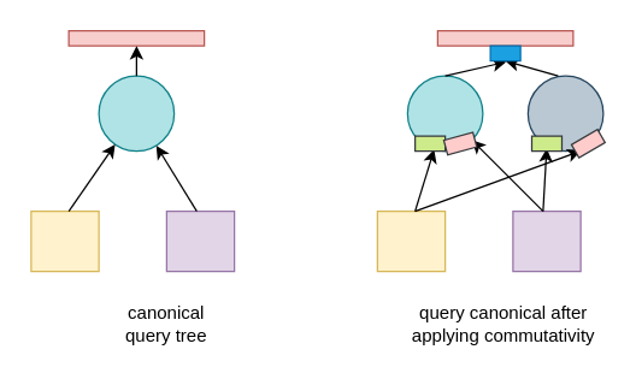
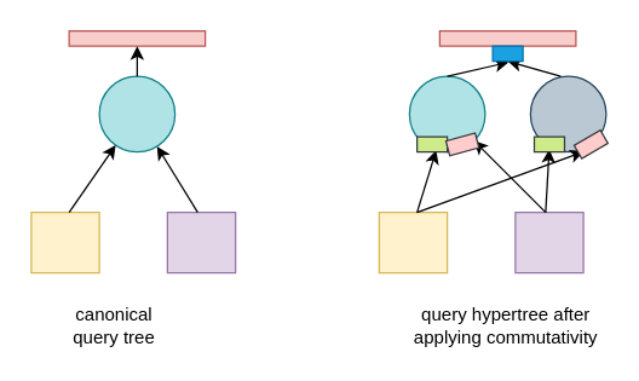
- <mxCell id="26" value="canonical query tree" style="text;html=1;align=center;verticalAlign=middle;whiteSpace=wrap;rounded=0;" vertex="1" parent="1"><mxGeometry x="80" y="200" width="60" height="30" as="geometry" /></mxCell>
+ <mxCell id="26" value="canonical query tree" style="text;html=1;align=center;verticalAlign=middle;whiteSpace=wrap;rounded=0;" vertex="1" parent="1"><mxGeometry x="45" y="200" width="60" height="30" as="geometry" /></mxCell>
- <mxCell id="27" value="query canonical after applying commutativity" style="text;html=1;align=center;verticalAlign=middle;whiteSpace=wrap;rounded=0;" vertex="1" parent="1"><mxGeometry x="270" y="200" width="127.5" height="30" as="geometry" /></mxCell>
+ <mxCell id="27" value="query hypertree after applying commutativity" style="text;html=1;align=center;verticalAlign=middle;whiteSpace=wrap;rounded=0;" vertex="1" parent="1"><mxGeometry x="270" y="200" width="127.5" height="30" as="geometry" /></mxCell>
